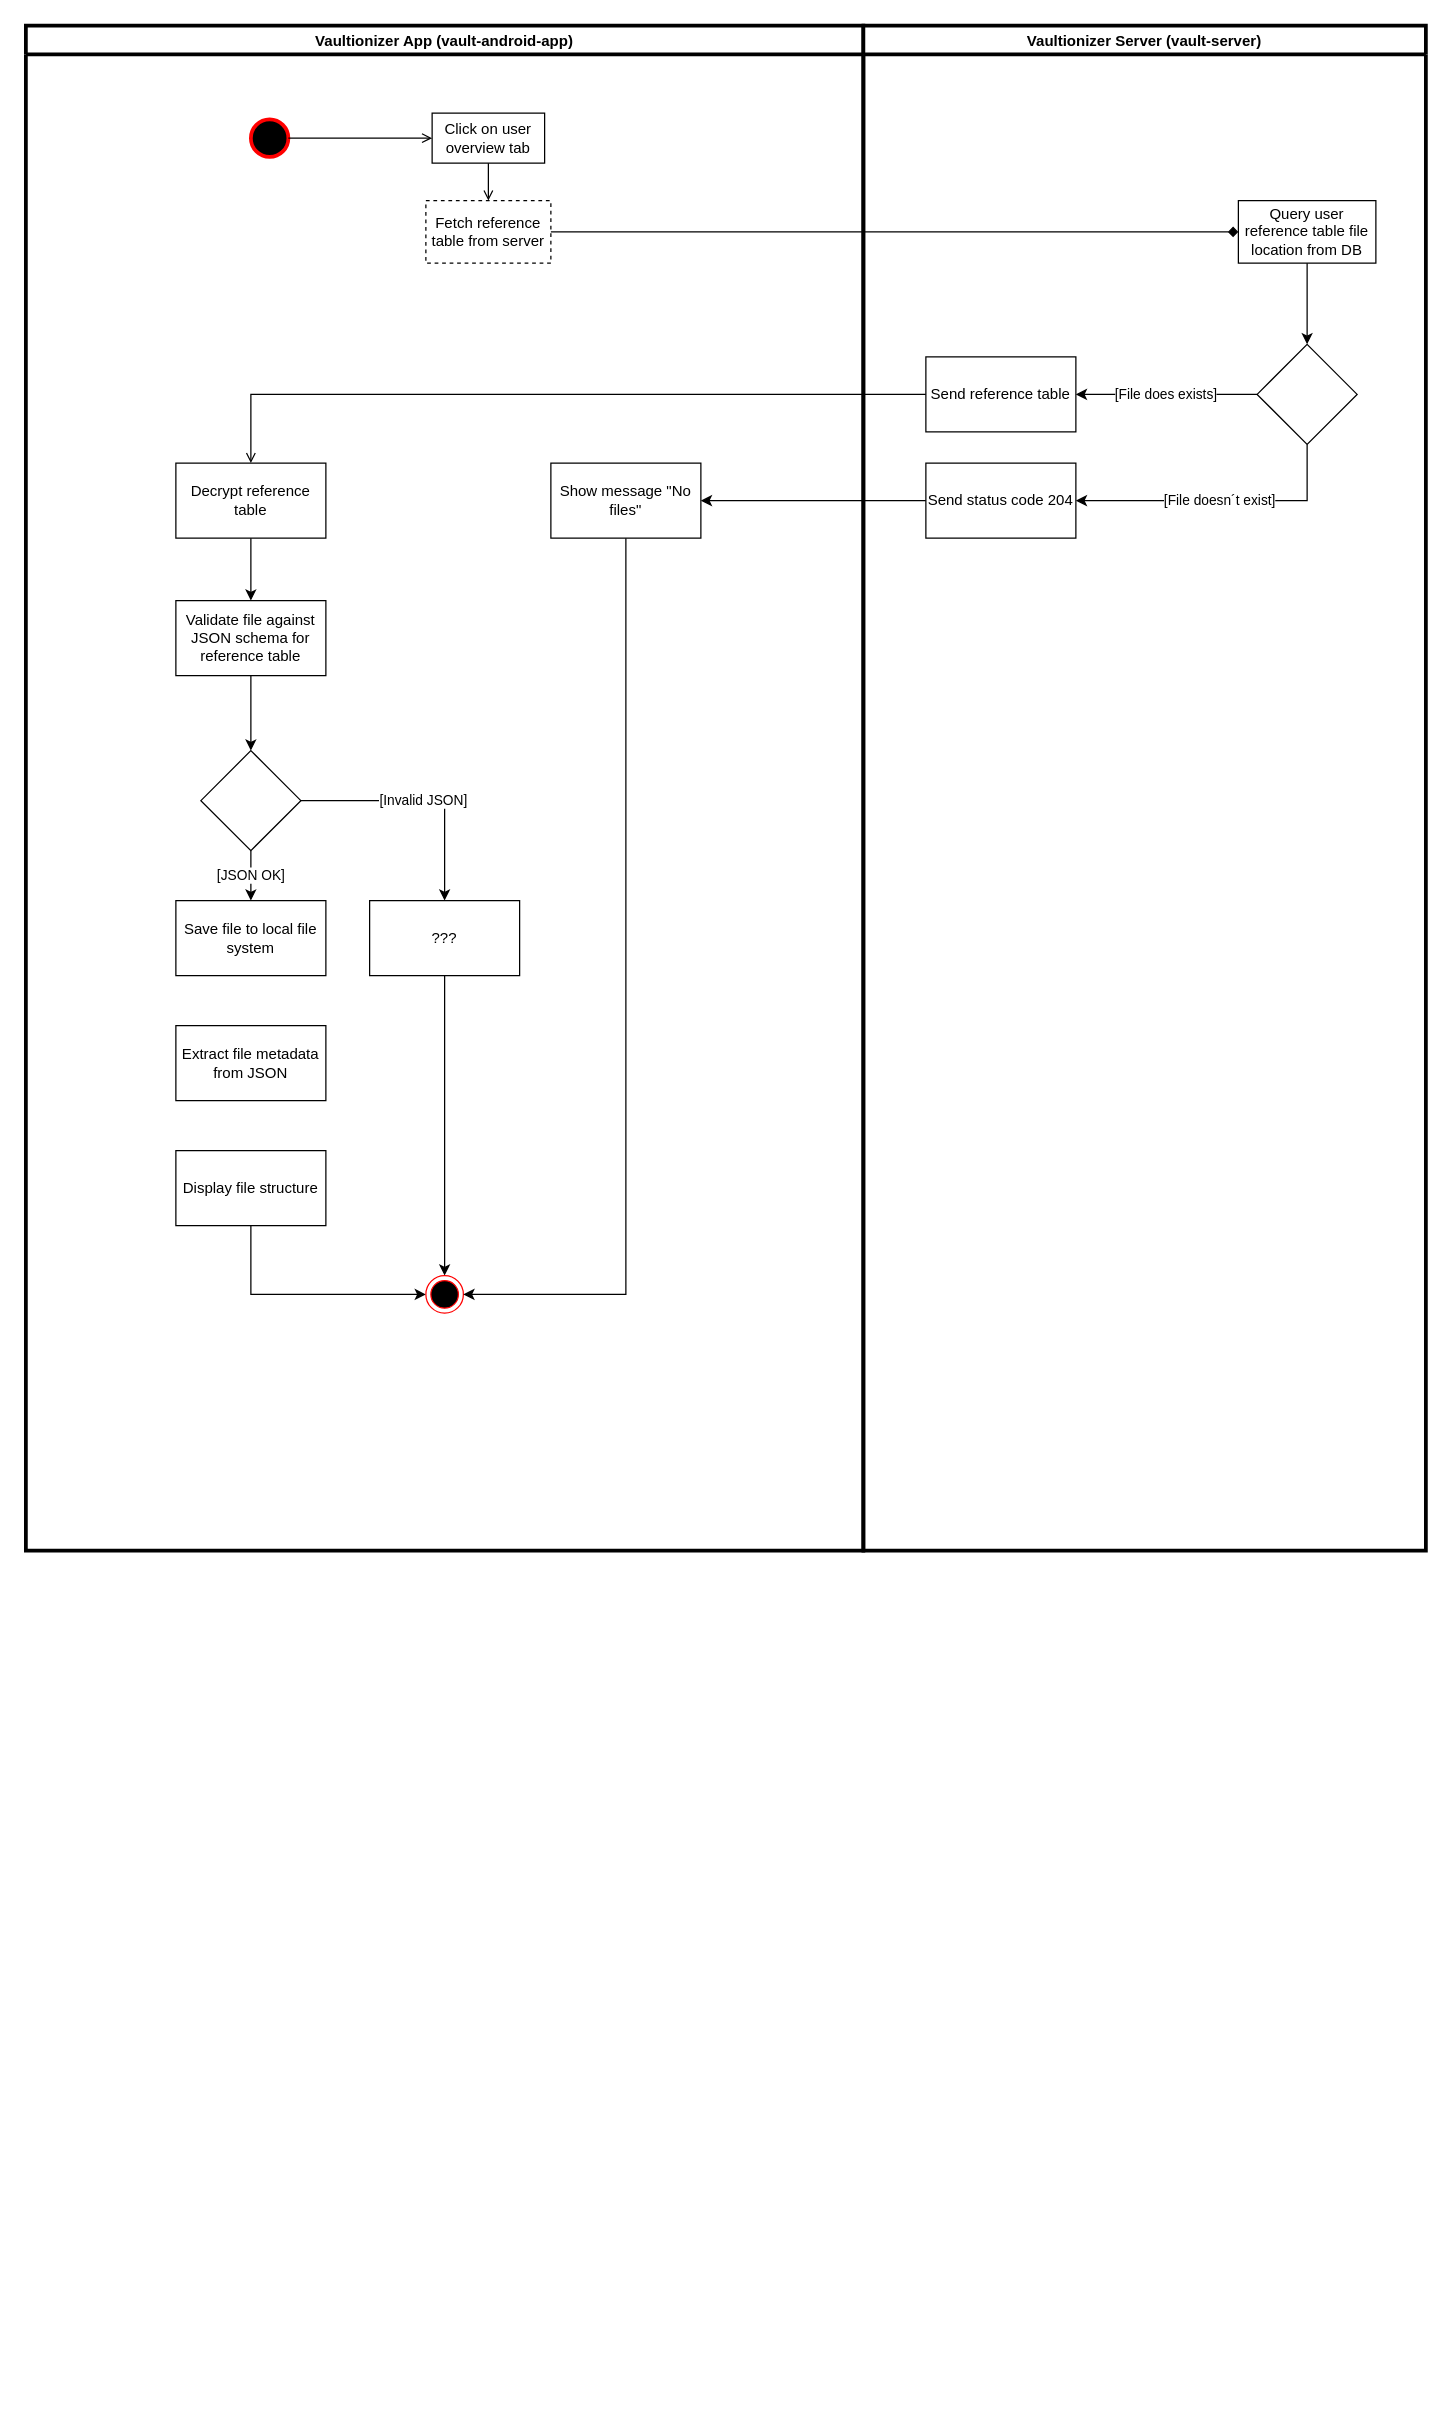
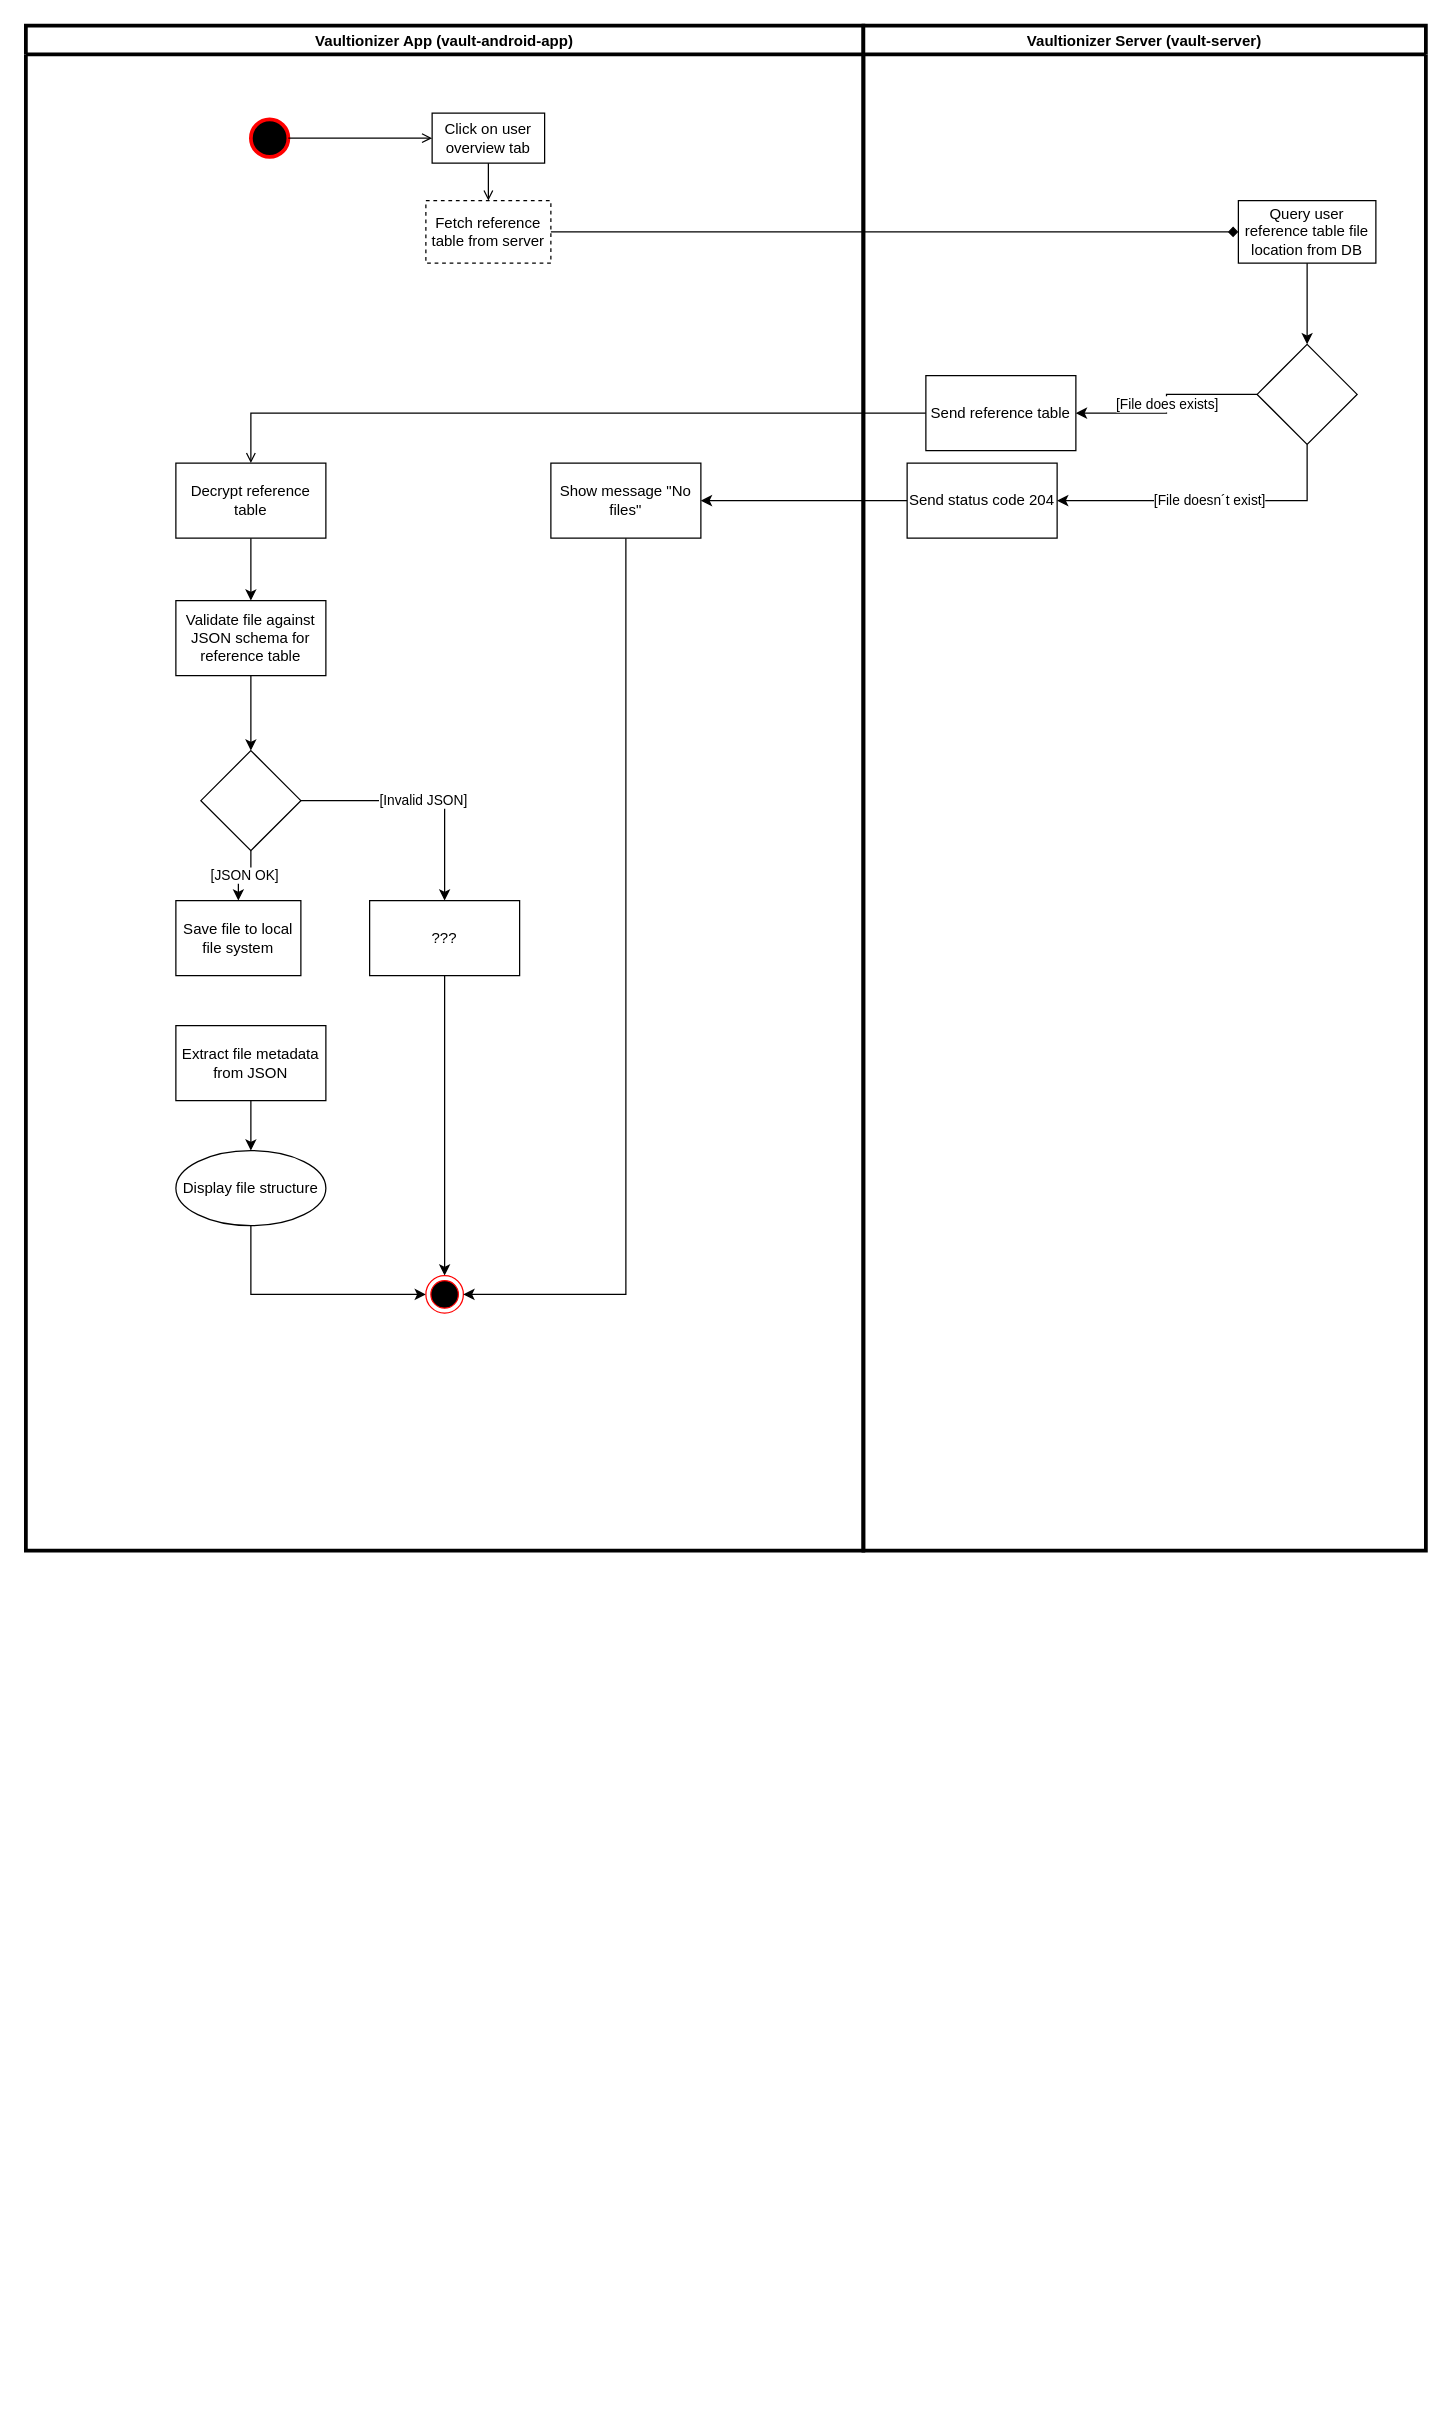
- <mxCell id="31" value="Send reference table " style="whiteSpace=wrap;html=1;rounded=0;" vertex="1" parent="28"><mxGeometry x="50" y="265" width="120" height="60" as="geometry" /></mxCell>
+ <mxCell id="31" value="Send reference table " style="whiteSpace=wrap;html=1;rounded=0;" vertex="1" parent="28"><mxGeometry x="50" y="280" width="120" height="60" as="geometry" /></mxCell>
- <mxCell id="30" value="Send status code &lt;span id=&quot;code204&quot;&gt;&lt;/span&gt;204" style="whiteSpace=wrap;html=1;rounded=0;" vertex="1" parent="28"><mxGeometry x="50" y="350" width="120" height="60" as="geometry" /></mxCell>
+ <mxCell id="30" value="Send status code &lt;span id=&quot;code204&quot;&gt;&lt;/span&gt;204" style="whiteSpace=wrap;html=1;rounded=0;" vertex="1" parent="28"><mxGeometry x="35" y="350" width="120" height="60" as="geometry" /></mxCell>
- <mxCell id="11" value="Save file to local file system" style="whiteSpace=wrap;html=1;rounded=0;" vertex="1" parent="6"><mxGeometry x="120" y="700" width="120" height="60" as="geometry" /></mxCell>
+ <mxCell id="11" value="Save file to local file system" style="whiteSpace=wrap;html=1;rounded=0;" vertex="1" parent="6"><mxGeometry x="120" y="700" width="100" height="60" as="geometry" /></mxCell>
+ <mxCell id="18" value="" style="edgeStyle=orthogonalEdgeStyle;rounded=0;orthogonalLoop=1;jettySize=auto;html=1;" edge="1" parent="6" source="15" target="17"><mxGeometry relative="1" as="geometry" /></mxCell>
- <mxCell id="17" value="Display file structure" style="whiteSpace=wrap;html=1;rounded=0;" vertex="1" parent="6"><mxGeometry x="120" y="900" width="120" height="60" as="geometry" /></mxCell>
+ <mxCell id="17" value="Display file structure" style="ellipse;whiteSpace=wrap;html=1;" vertex="1" parent="6"><mxGeometry x="120" y="900" width="120" height="60" as="geometry" /></mxCell>
